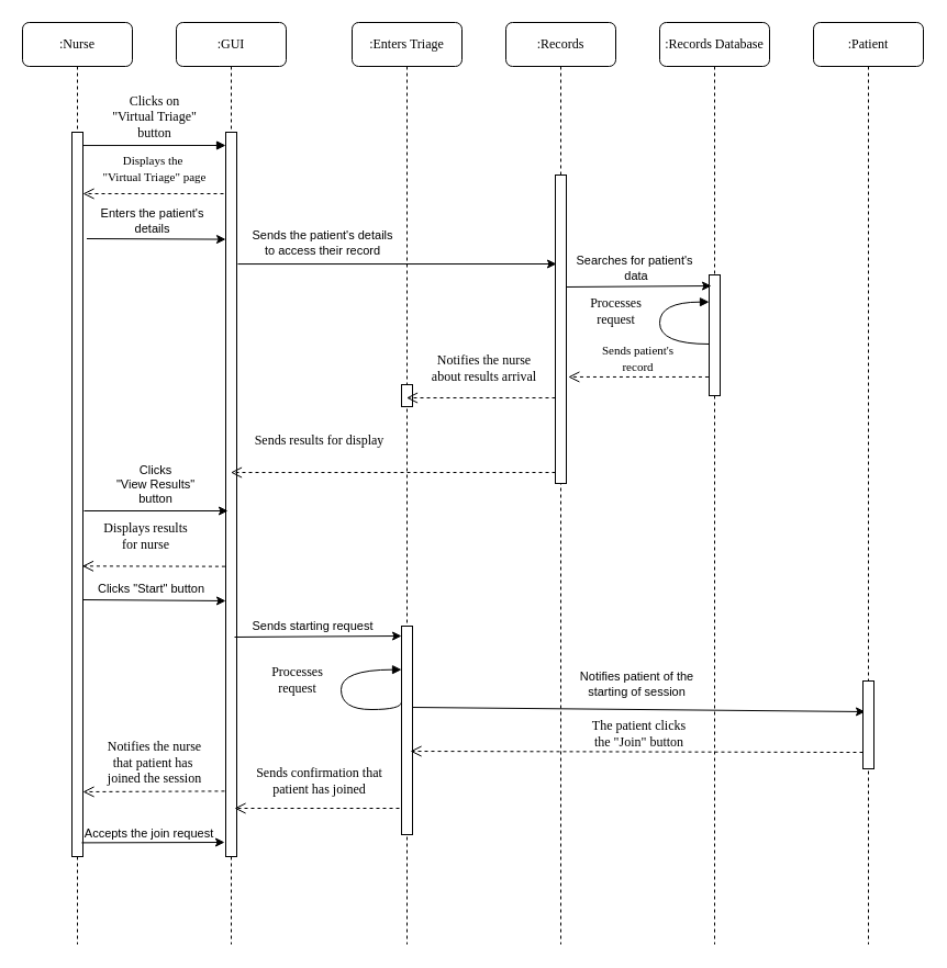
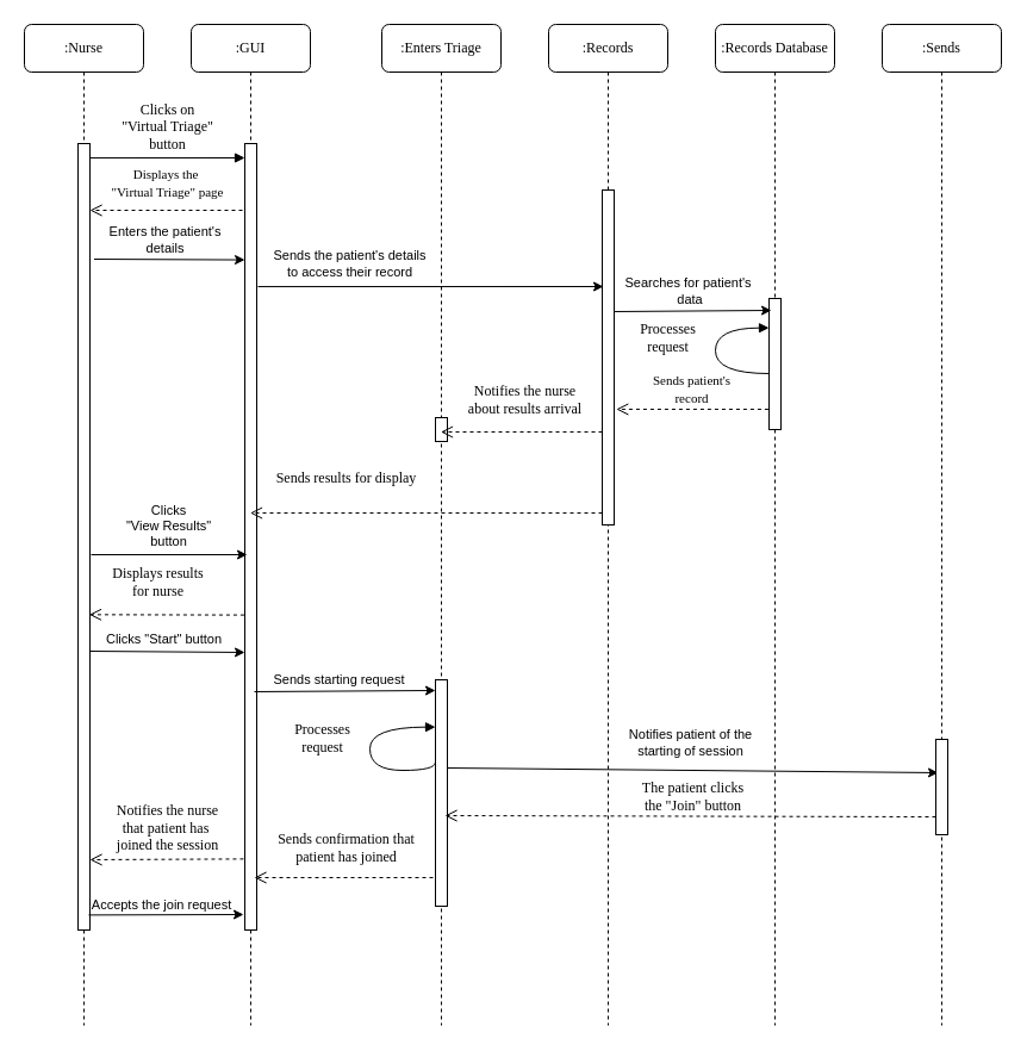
- <mxCell id="36" value=":Patient" style="shape=umlLifeline;perimeter=lifelinePerimeter;whiteSpace=wrap;html=1;container=1;collapsible=0;recursiveResize=0;outlineConnect=0;rounded=1;shadow=0;comic=0;labelBackgroundColor=none;strokeWidth=1;fontFamily=Verdana;fontSize=12;align=center;" parent="1" vertex="1"><mxGeometry x="740" y="20" width="100" height="840" as="geometry" /></mxCell>
+ <mxCell id="36" value=":Sends" style="shape=umlLifeline;perimeter=lifelinePerimeter;whiteSpace=wrap;html=1;container=1;collapsible=0;recursiveResize=0;outlineConnect=0;rounded=1;shadow=0;comic=0;labelBackgroundColor=none;strokeWidth=1;fontFamily=Verdana;fontSize=12;align=center;" parent="1" vertex="1"><mxGeometry x="740" y="20" width="100" height="840" as="geometry" /></mxCell>
